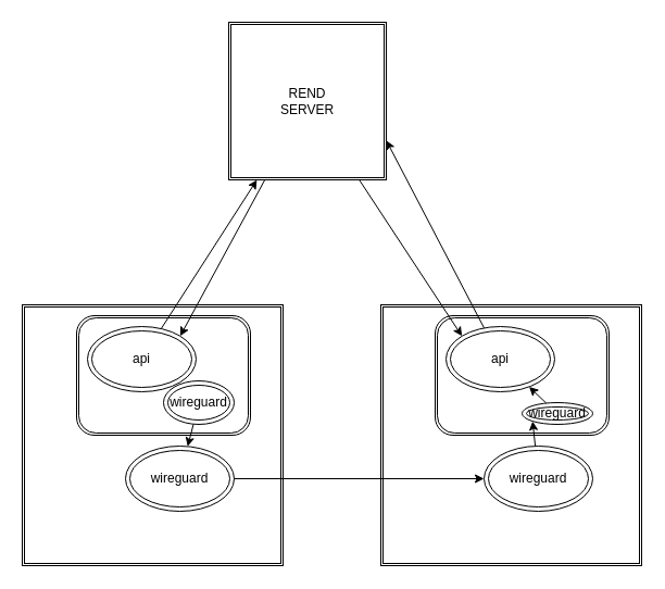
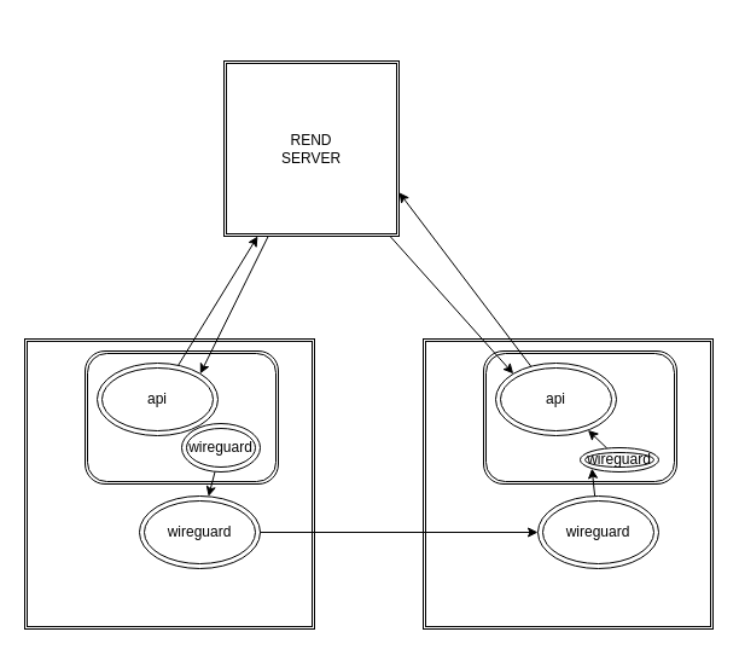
- <mxCell id="20" value="REND&lt;br&gt;SERVER" style="shape=ext;double=1;whiteSpace=wrap;html=1;aspect=fixed;" vertex="1" parent="1"><mxGeometry x="210" width="145" height="145" as="geometry" y="20" /></mxCell>
+ <mxCell id="20" value="REND&lt;br&gt;SERVER" style="shape=ext;double=1;whiteSpace=wrap;html=1;aspect=fixed;" vertex="1" parent="1"><mxGeometry x="185" y="50" width="145" height="145" as="geometry" /></mxCell>
